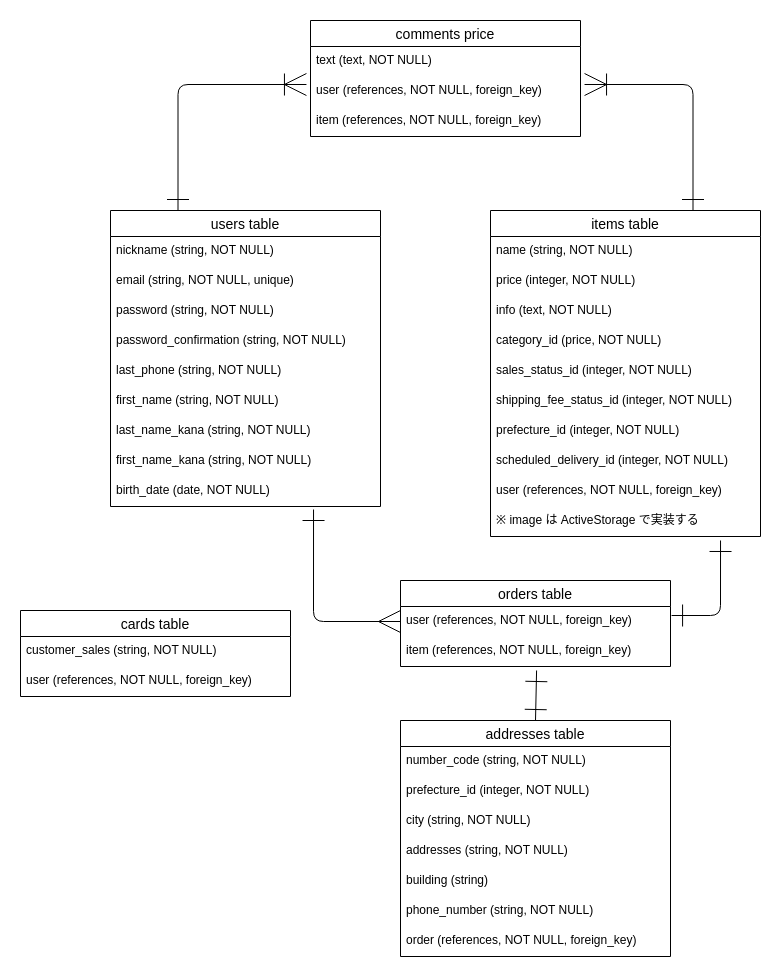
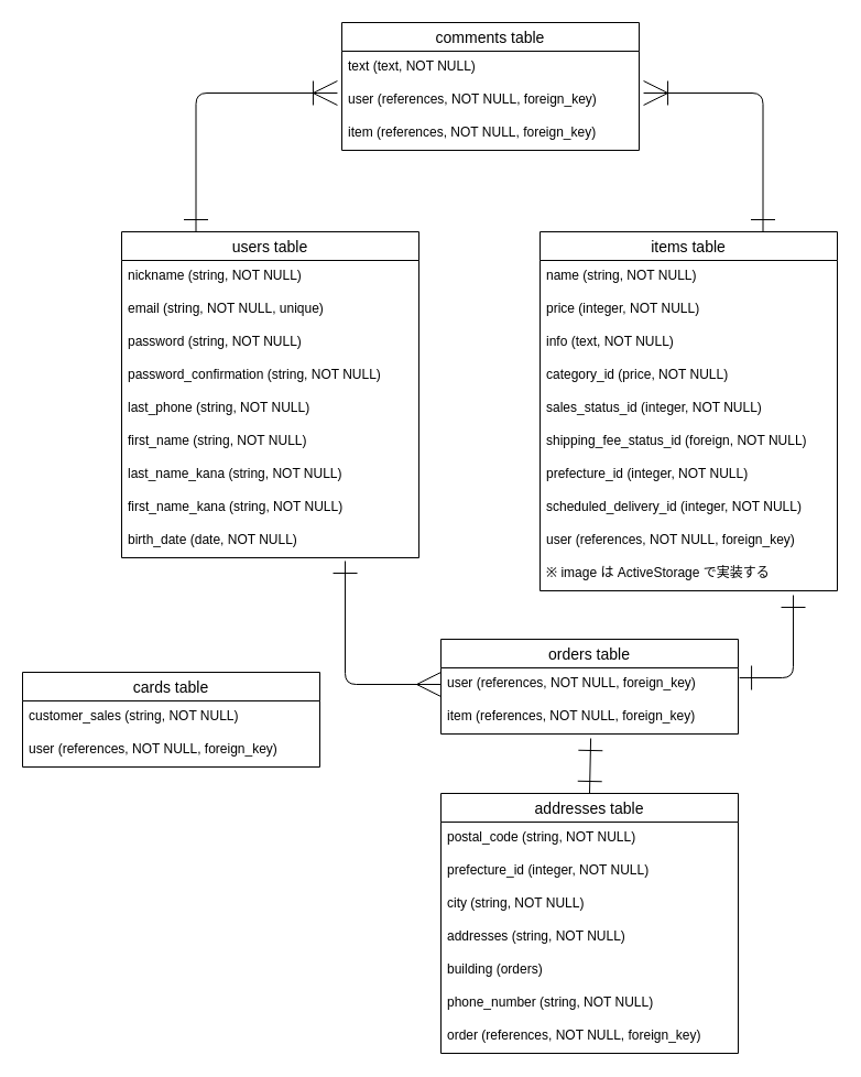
- <mxCell id="40" value="comments price" style="swimlane;fontStyle=0;childLayout=stackLayout;horizontal=1;startSize=26;horizontalStack=0;resizeParent=1;resizeParentMax=0;resizeLast=0;collapsible=1;marginBottom=0;align=center;fontSize=14;" vertex="1" parent="1"><mxGeometry x="310" y="20" width="270" height="116" as="geometry" /></mxCell>
+ <mxCell id="40" value="comments table" style="swimlane;fontStyle=0;childLayout=stackLayout;horizontal=1;startSize=26;horizontalStack=0;resizeParent=1;resizeParentMax=0;resizeLast=0;collapsible=1;marginBottom=0;align=center;fontSize=14;" vertex="1" parent="1"><mxGeometry x="310" y="20" width="270" height="116" as="geometry" /></mxCell>
- <mxCell id="18" value="shipping_fee_status_id (integer, NOT NULL)" style="text;strokeColor=none;fillColor=none;spacingLeft=4;spacingRight=4;overflow=hidden;rotatable=0;points=[[0,0.5],[1,0.5]];portConstraint=eastwest;fontSize=12;" parent="12" vertex="1"><mxGeometry y="176" width="270" height="30" as="geometry" /></mxCell>
+ <mxCell id="18" value="shipping_fee_status_id (foreign, NOT NULL)" style="text;strokeColor=none;fillColor=none;spacingLeft=4;spacingRight=4;overflow=hidden;rotatable=0;points=[[0,0.5],[1,0.5]];portConstraint=eastwest;fontSize=12;" parent="12" vertex="1"><mxGeometry y="176" width="270" height="30" as="geometry" /></mxCell>
- <mxCell id="27" value="number_code (string, NOT NULL)" style="text;strokeColor=none;fillColor=none;spacingLeft=4;spacingRight=4;overflow=hidden;rotatable=0;points=[[0,0.5],[1,0.5]];portConstraint=eastwest;fontSize=12;" parent="26" vertex="1"><mxGeometry y="26" width="270" height="30" as="geometry" /></mxCell>
+ <mxCell id="27" value="postal_code (string, NOT NULL)" style="text;strokeColor=none;fillColor=none;spacingLeft=4;spacingRight=4;overflow=hidden;rotatable=0;points=[[0,0.5],[1,0.5]];portConstraint=eastwest;fontSize=12;" parent="26" vertex="1"><mxGeometry y="26" width="270" height="30" as="geometry" /></mxCell>
- <mxCell id="31" value="building (string)" style="text;strokeColor=none;fillColor=none;spacingLeft=4;spacingRight=4;overflow=hidden;rotatable=0;points=[[0,0.5],[1,0.5]];portConstraint=eastwest;fontSize=12;" parent="26" vertex="1"><mxGeometry y="146" width="270" height="30" as="geometry" /></mxCell>
+ <mxCell id="31" value="building (orders)" style="text;strokeColor=none;fillColor=none;spacingLeft=4;spacingRight=4;overflow=hidden;rotatable=0;points=[[0,0.5],[1,0.5]];portConstraint=eastwest;fontSize=12;" parent="26" vertex="1"><mxGeometry y="146" width="270" height="30" as="geometry" /></mxCell>
